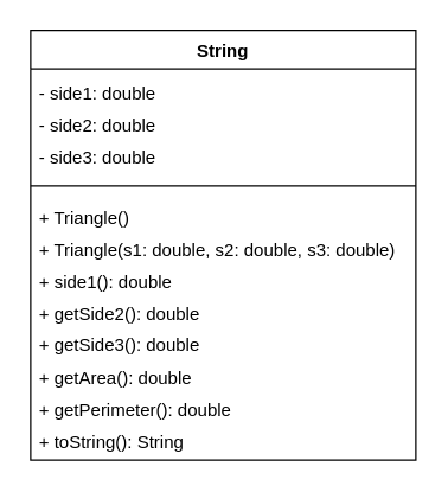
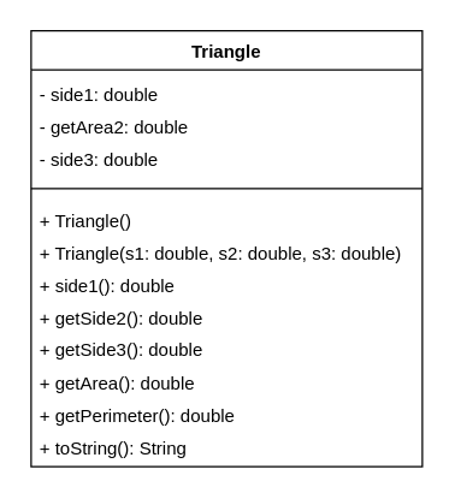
- <mxCell id="2" value="String" style="swimlane;fontStyle=1;align=center;verticalAlign=top;childLayout=stackLayout;horizontal=1;startSize=26;horizontalStack=0;resizeParent=1;resizeParentMax=0;resizeLast=0;collapsible=1;marginBottom=0;whiteSpace=wrap;html=1;" vertex="1" parent="1"><mxGeometry x="20" y="20" width="260" height="290" as="geometry" /></mxCell>
+ <mxCell id="2" value="Triangle" style="swimlane;fontStyle=1;align=center;verticalAlign=top;childLayout=stackLayout;horizontal=1;startSize=26;horizontalStack=0;resizeParent=1;resizeParentMax=0;resizeLast=0;collapsible=1;marginBottom=0;whiteSpace=wrap;html=1;" vertex="1" parent="1"><mxGeometry x="20" y="20" width="260" height="290" as="geometry" /></mxCell>
- <mxCell id="3" value="&lt;div style=&quot;line-height: 180%;&quot;&gt;&lt;div&gt;- side1: double&lt;/div&gt;&lt;div&gt;- side2: double&lt;/div&gt;&lt;div&gt;- side3: double&lt;/div&gt;&lt;/div&gt;" style="text;strokeColor=none;fillColor=none;align=left;verticalAlign=top;spacingLeft=4;spacingRight=4;overflow=hidden;rotatable=0;points=[[0,0.5],[1,0.5]];portConstraint=eastwest;whiteSpace=wrap;html=1;" vertex="1" parent="2"><mxGeometry y="26" width="260" height="74" as="geometry" /></mxCell>
+ <mxCell id="3" value="&lt;div style=&quot;line-height: 180%;&quot;&gt;&lt;div&gt;- side1: double&lt;/div&gt;&lt;div&gt;- getArea2: double&lt;/div&gt;&lt;div&gt;- side3: double&lt;/div&gt;&lt;/div&gt;" style="text;strokeColor=none;fillColor=none;align=left;verticalAlign=top;spacingLeft=4;spacingRight=4;overflow=hidden;rotatable=0;points=[[0,0.5],[1,0.5]];portConstraint=eastwest;whiteSpace=wrap;html=1;" vertex="1" parent="2"><mxGeometry y="26" width="260" height="74" as="geometry" /></mxCell>
